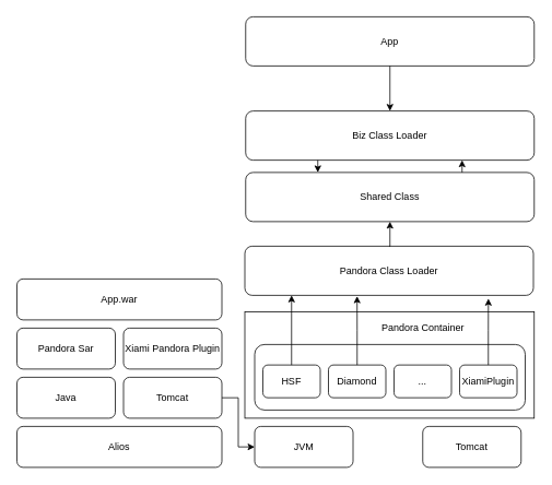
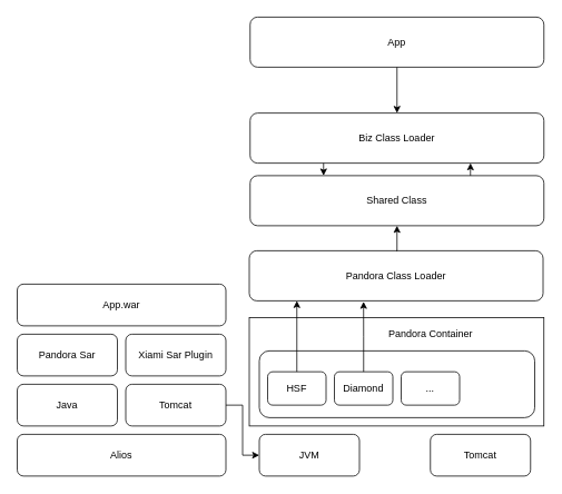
- <mxCell id="18" style="edgeStyle=orthogonalEdgeStyle;rounded=0;orthogonalLoop=1;jettySize=auto;html=1;exitX=0.5;exitY=0;exitDx=0;exitDy=0;entryX=0.844;entryY=1.067;entryDx=0;entryDy=0;entryPerimeter=0;" edge="1" parent="1" source="19" target="22"><mxGeometry relative="1" as="geometry" /></mxCell>
- <mxCell id="8" value="Xiami Pandora Plugin" style="rounded=1;whiteSpace=wrap;html=1;fillColor=none;" vertex="1" parent="1"><mxGeometry x="150" y="400" width="120" height="50" as="geometry" /></mxCell>
+ <mxCell id="8" value="Xiami Sar Plugin" style="rounded=1;whiteSpace=wrap;html=1;fillColor=none;" vertex="1" parent="1"><mxGeometry x="150" y="400" width="120" height="50" as="geometry" /></mxCell>
- <mxCell id="19" value="XiamiPlugin" style="rounded=1;whiteSpace=wrap;html=1;fillColor=none;" vertex="1" parent="1"><mxGeometry x="560" y="445" width="70" height="40" as="geometry" /></mxCell>
